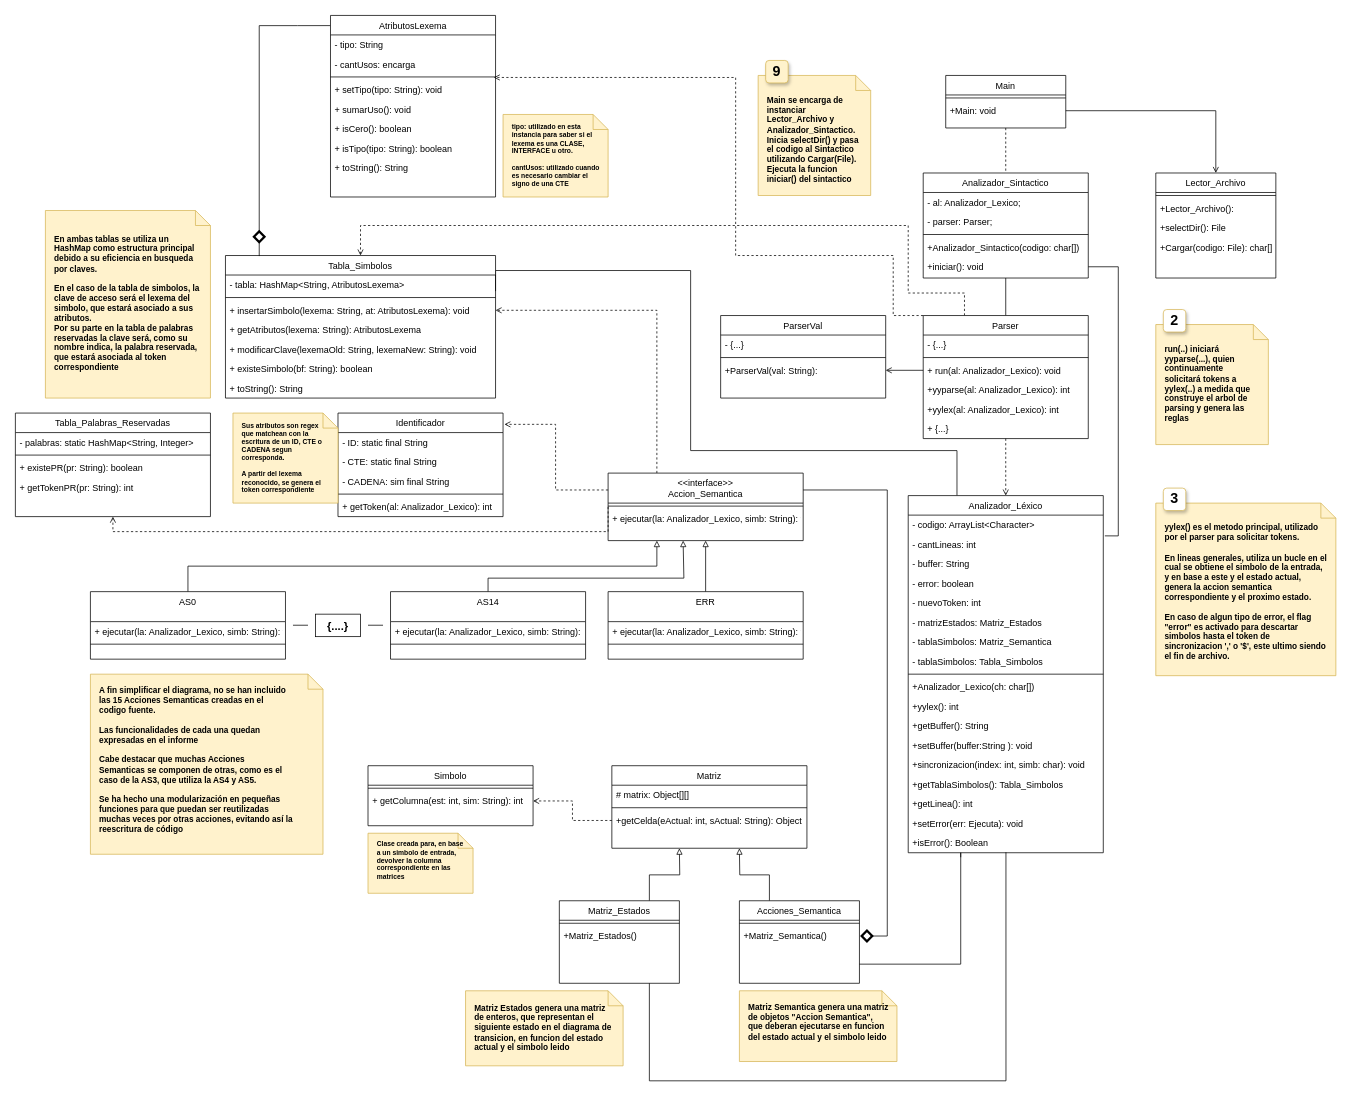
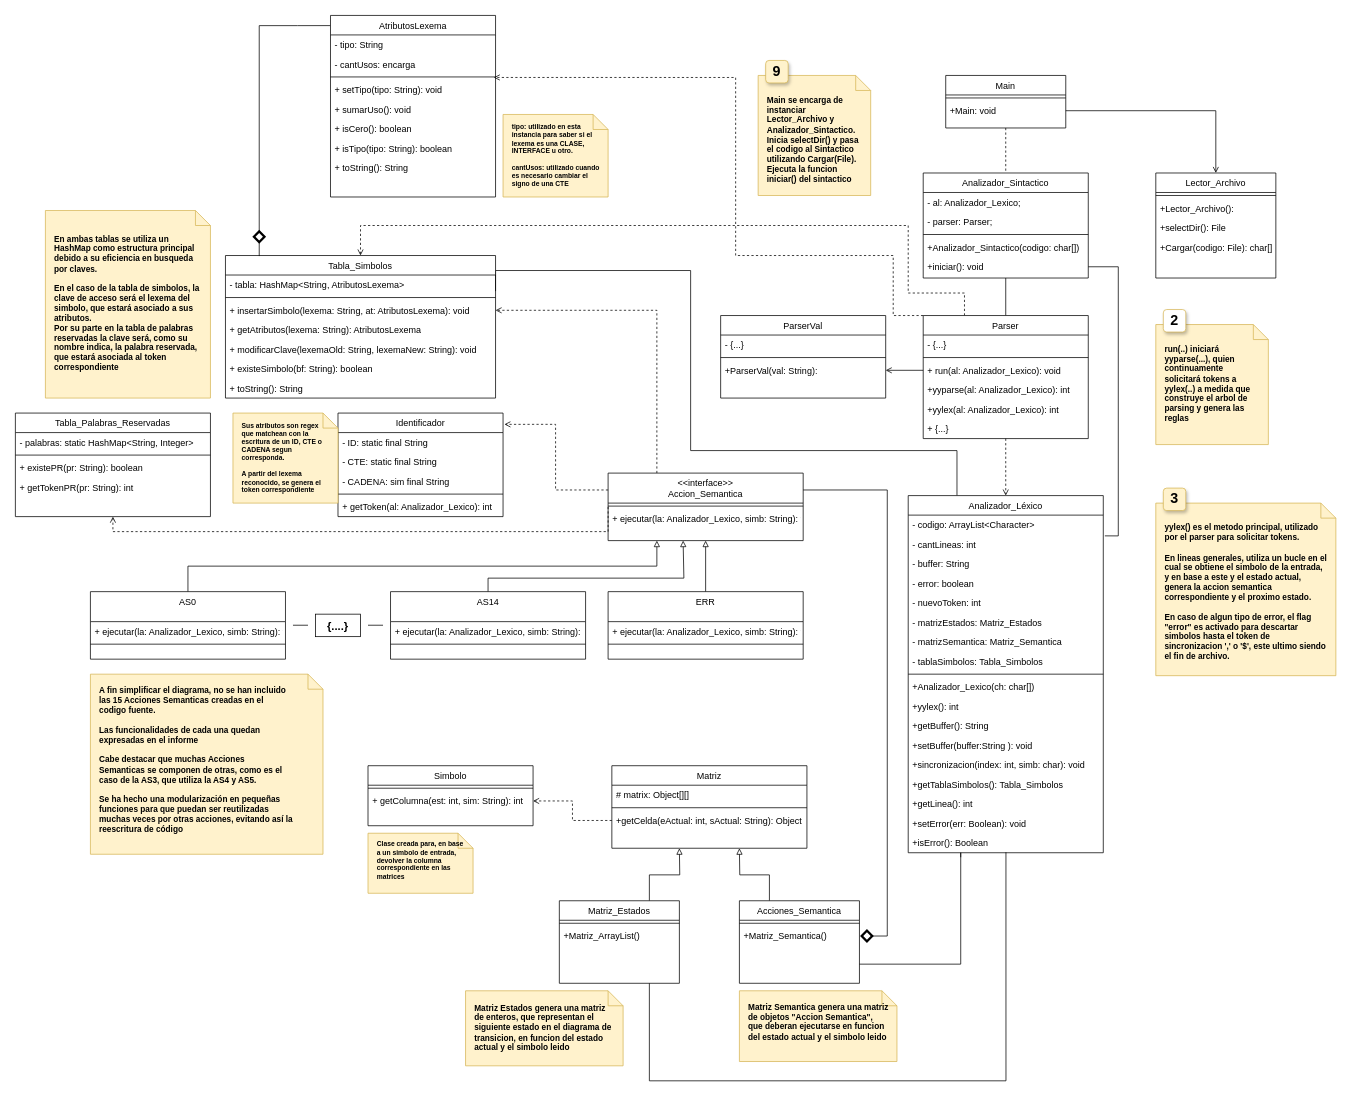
- <mxCell id="64" value="3" style="rounded=1;whiteSpace=wrap;html=1;fontFamily=Helvetica;fontSize=19;fillColor=#ffffff;strokeColor=#d6b656;shadow=1;glass=0;fontStyle=1;" parent="61" vertex="1"><mxGeometry x="10" width="30" height="30" as="geometry" /></mxCell>
+ <mxCell id="64" value="3" style="rounded=1;whiteSpace=wrap;html=1;fontFamily=Helvetica;fontSize=19;fillColor=#fff2cc;strokeColor=#d6b656;shadow=1;glass=0;fontStyle=1" parent="61" vertex="1"><mxGeometry x="10" width="30" height="30" as="geometry" /></mxCell>
- <mxCell id="49" value="- tablaSimbolos: Matriz_Semantica" style="text;align=left;verticalAlign=top;spacingLeft=4;spacingRight=4;overflow=hidden;rotatable=0;points=[[0,0.5],[1,0.5]];portConstraint=eastwest;" parent="42" vertex="1"><mxGeometry y="182" width="260" height="26" as="geometry" /></mxCell>
+ <mxCell id="49" value="- matrizSemantica: Matriz_Semantica" style="text;align=left;verticalAlign=top;spacingLeft=4;spacingRight=4;overflow=hidden;rotatable=0;points=[[0,0.5],[1,0.5]];portConstraint=eastwest;" parent="42" vertex="1"><mxGeometry y="182" width="260" height="26" as="geometry" /></mxCell>
- <mxCell id="59" value="+setError(err: Ejecuta): void" style="text;align=left;verticalAlign=top;spacingLeft=4;spacingRight=4;overflow=hidden;rotatable=0;points=[[0,0.5],[1,0.5]];portConstraint=eastwest;" parent="42" vertex="1"><mxGeometry y="424" width="260" height="26" as="geometry" /></mxCell>
+ <mxCell id="59" value="+setError(err: Boolean): void" style="text;align=left;verticalAlign=top;spacingLeft=4;spacingRight=4;overflow=hidden;rotatable=0;points=[[0,0.5],[1,0.5]];portConstraint=eastwest;" parent="42" vertex="1"><mxGeometry y="424" width="260" height="26" as="geometry" /></mxCell>
- <mxCell id="72" value="+Matriz_Estados()" style="text;align=left;verticalAlign=top;spacingLeft=4;spacingRight=4;overflow=hidden;rotatable=0;points=[[0,0.5],[1,0.5]];portConstraint=eastwest;" parent="70" vertex="1"><mxGeometry y="34" width="160" height="26" as="geometry" /></mxCell>
+ <mxCell id="72" value="+Matriz_ArrayList()" style="text;align=left;verticalAlign=top;spacingLeft=4;spacingRight=4;overflow=hidden;rotatable=0;points=[[0,0.5],[1,0.5]];portConstraint=eastwest;" parent="70" vertex="1"><mxGeometry y="34" width="160" height="26" as="geometry" /></mxCell>
